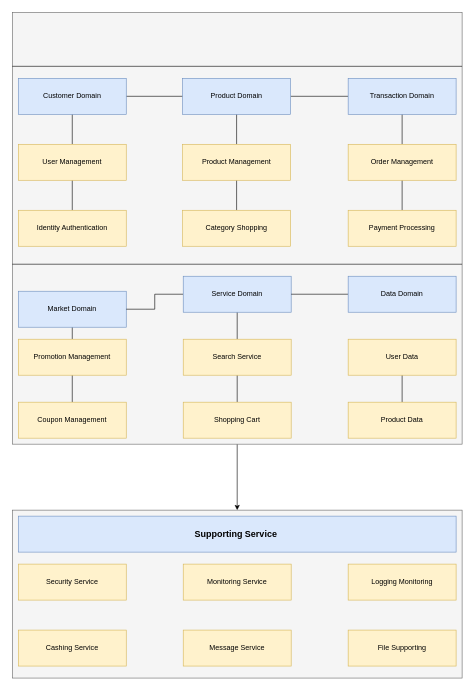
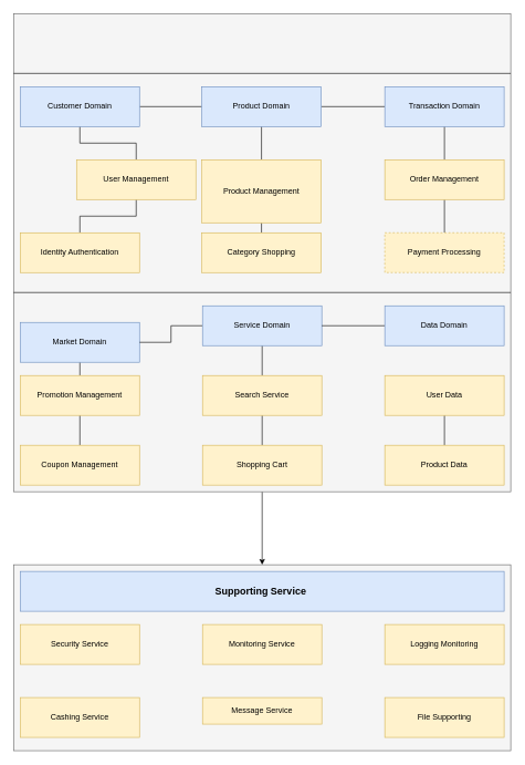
- <mxCell id="13" value="User Management" style="rounded=0;whiteSpace=wrap;html=1;fillColor=#fff2cc;strokeColor=#d6b656;" parent="1" vertex="1"><mxGeometry x="30" y="240" width="180" height="60" as="geometry" /></mxCell>
+ <mxCell id="13" value="User Management" style="rounded=0;whiteSpace=wrap;html=1;fillColor=#fff2cc;strokeColor=#d6b656;" parent="1" vertex="1"><mxGeometry x="115" y="240" width="180" height="60" as="geometry" /></mxCell>
- <mxCell id="15" value="Product Management" style="rounded=0;whiteSpace=wrap;html=1;fillColor=#fff2cc;strokeColor=#d6b656;" parent="1" vertex="1"><mxGeometry x="304" y="240" width="180" height="60" as="geometry" /></mxCell>
+ <mxCell id="15" value="Product Management" style="rounded=0;whiteSpace=wrap;html=1;fillColor=#fff2cc;strokeColor=#d6b656;" parent="1" vertex="1"><mxGeometry x="304" y="240" width="180" height="95" as="geometry" /></mxCell>
- <mxCell id="20" value="Payment Processing" style="rounded=0;whiteSpace=wrap;html=1;fillColor=#fff2cc;strokeColor=#d6b656;" parent="1" vertex="1"><mxGeometry x="580" y="350" width="180" height="60" as="geometry" /></mxCell>
+ <mxCell id="20" value="Payment Processing" style="rounded=0;whiteSpace=wrap;html=1;fillColor=#fff2cc;strokeColor=#d6b656;dashed=1;" parent="1" vertex="1"><mxGeometry x="580" y="350" width="180" height="60" as="geometry" /></mxCell>
- <mxCell id="45" value="Message Service" style="rounded=0;whiteSpace=wrap;html=1;fillColor=#fff2cc;strokeColor=#d6b656;" parent="1" vertex="1"><mxGeometry x="305" y="1050" width="180" height="60" as="geometry" /></mxCell>
+ <mxCell id="45" value="Message Service" style="rounded=0;whiteSpace=wrap;html=1;fillColor=#fff2cc;strokeColor=#d6b656;" parent="1" vertex="1"><mxGeometry x="305" y="1050" width="180" height="40" as="geometry" /></mxCell>
